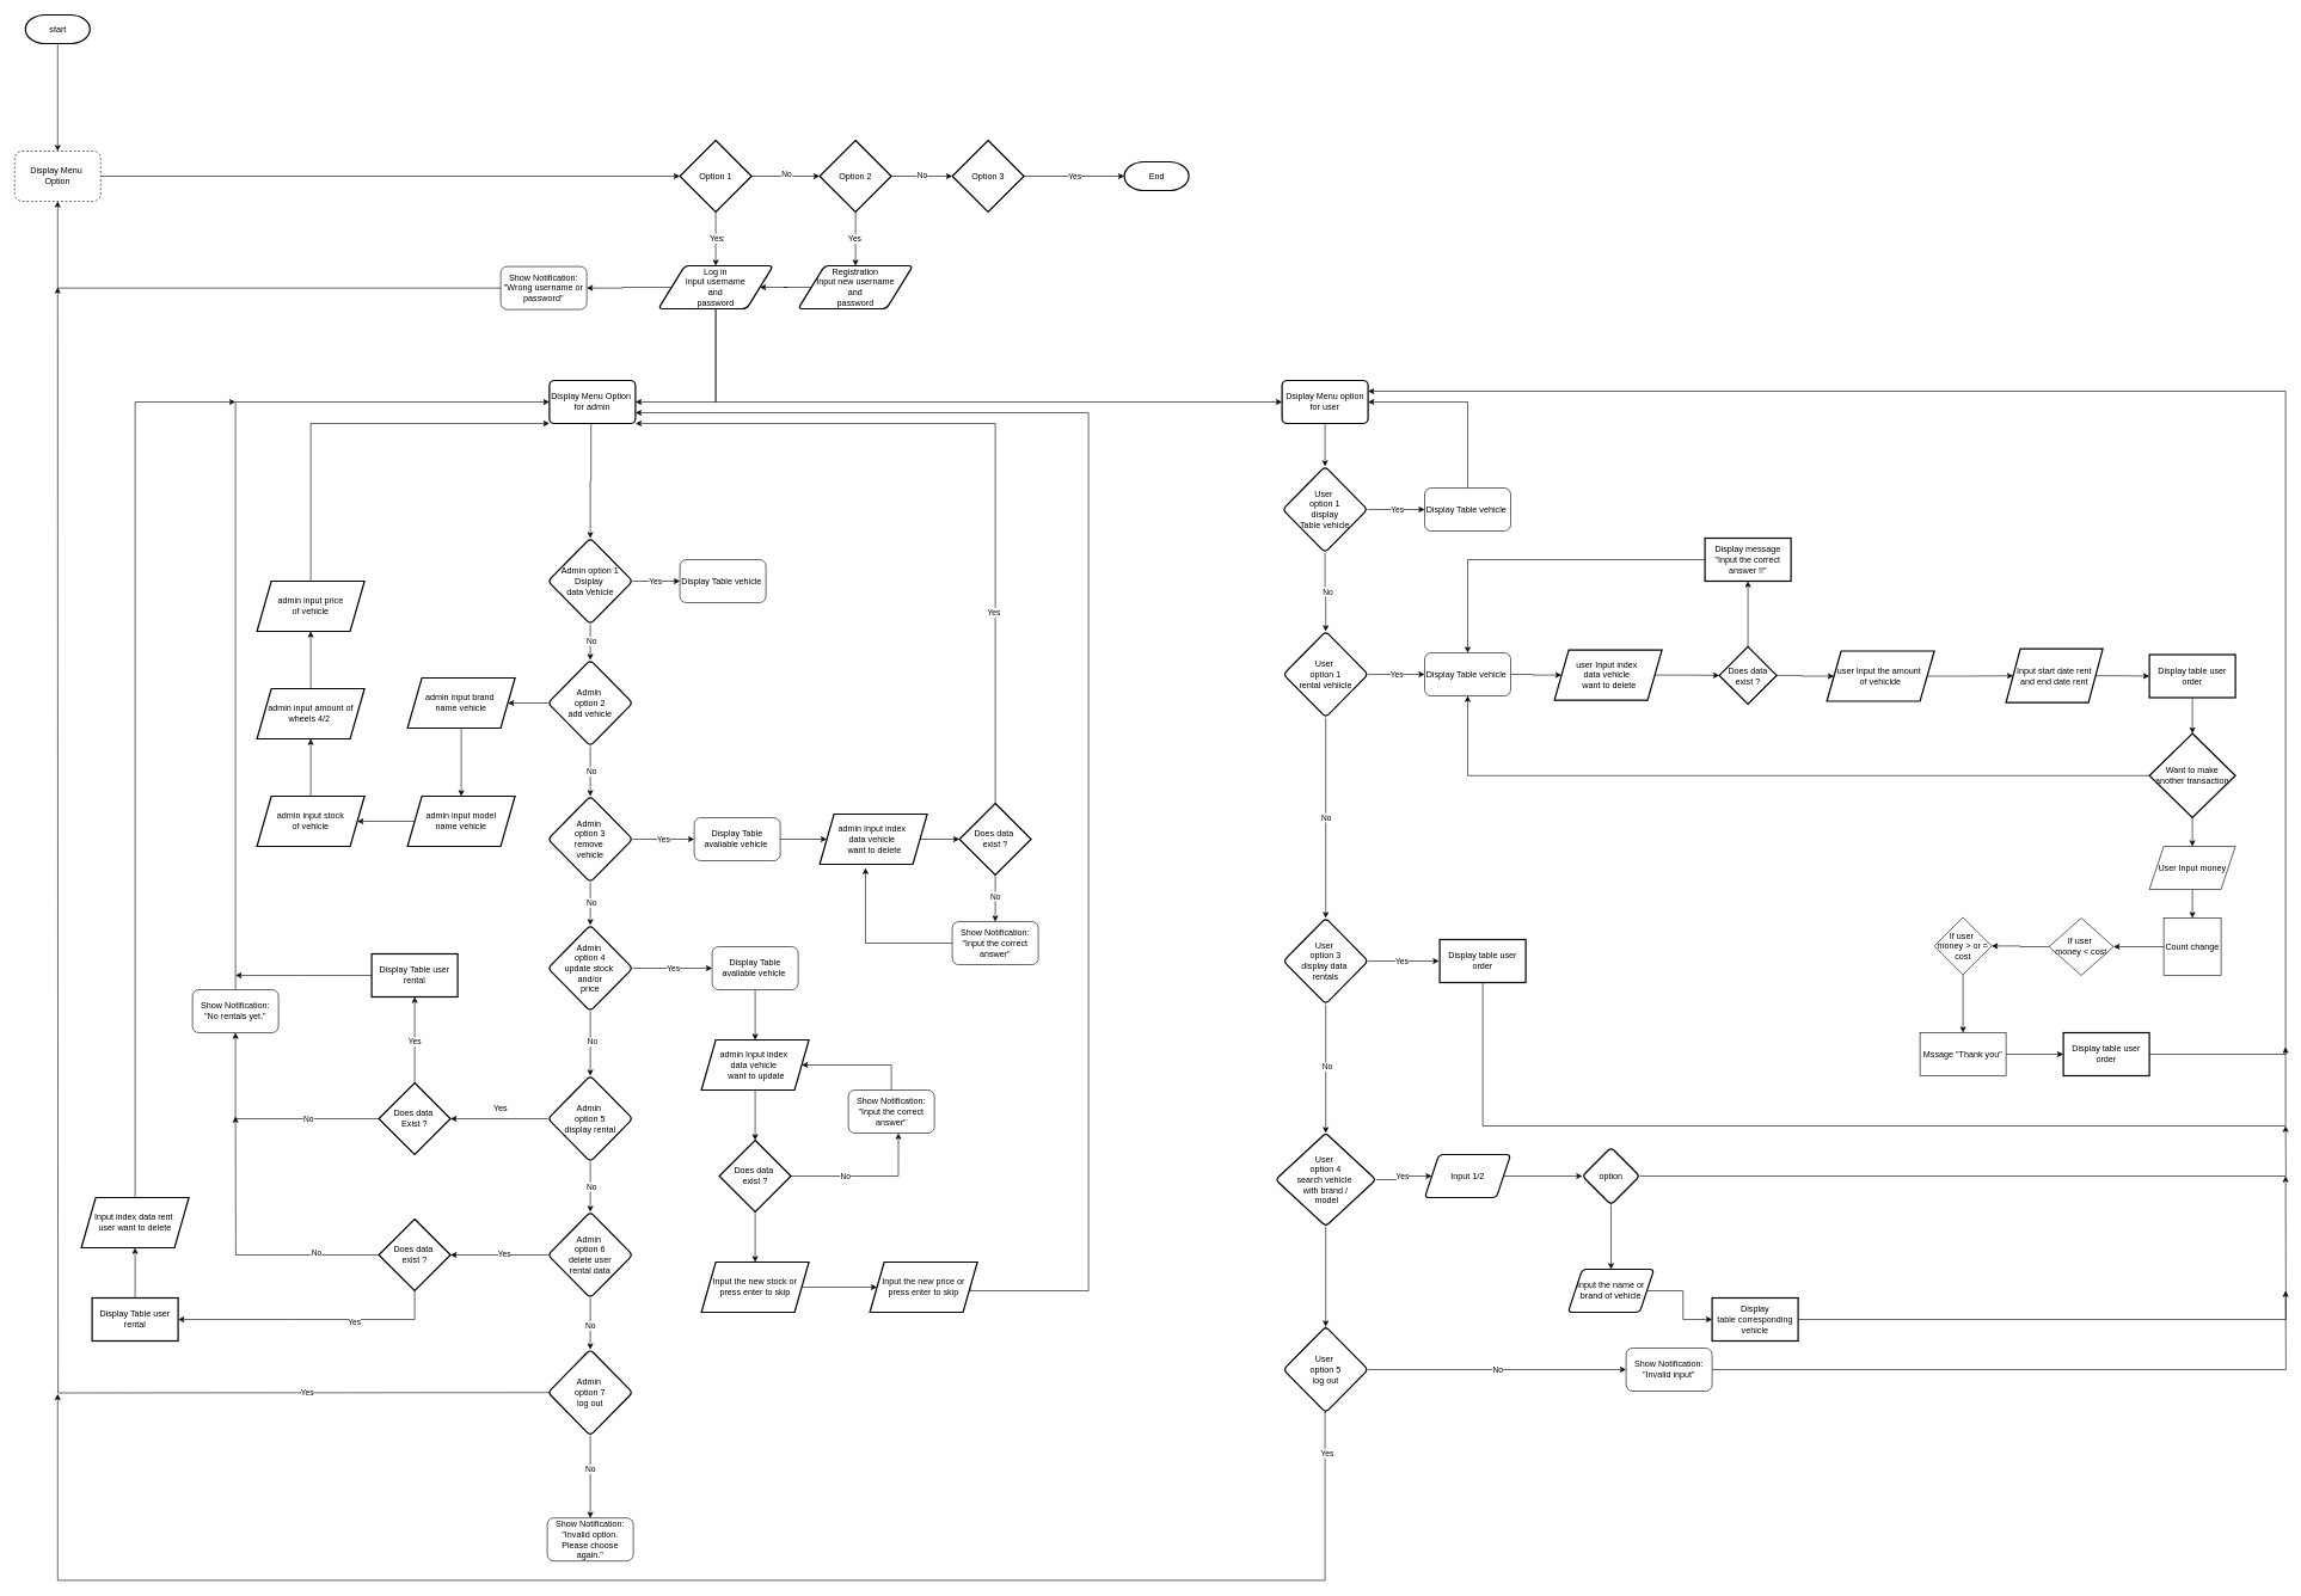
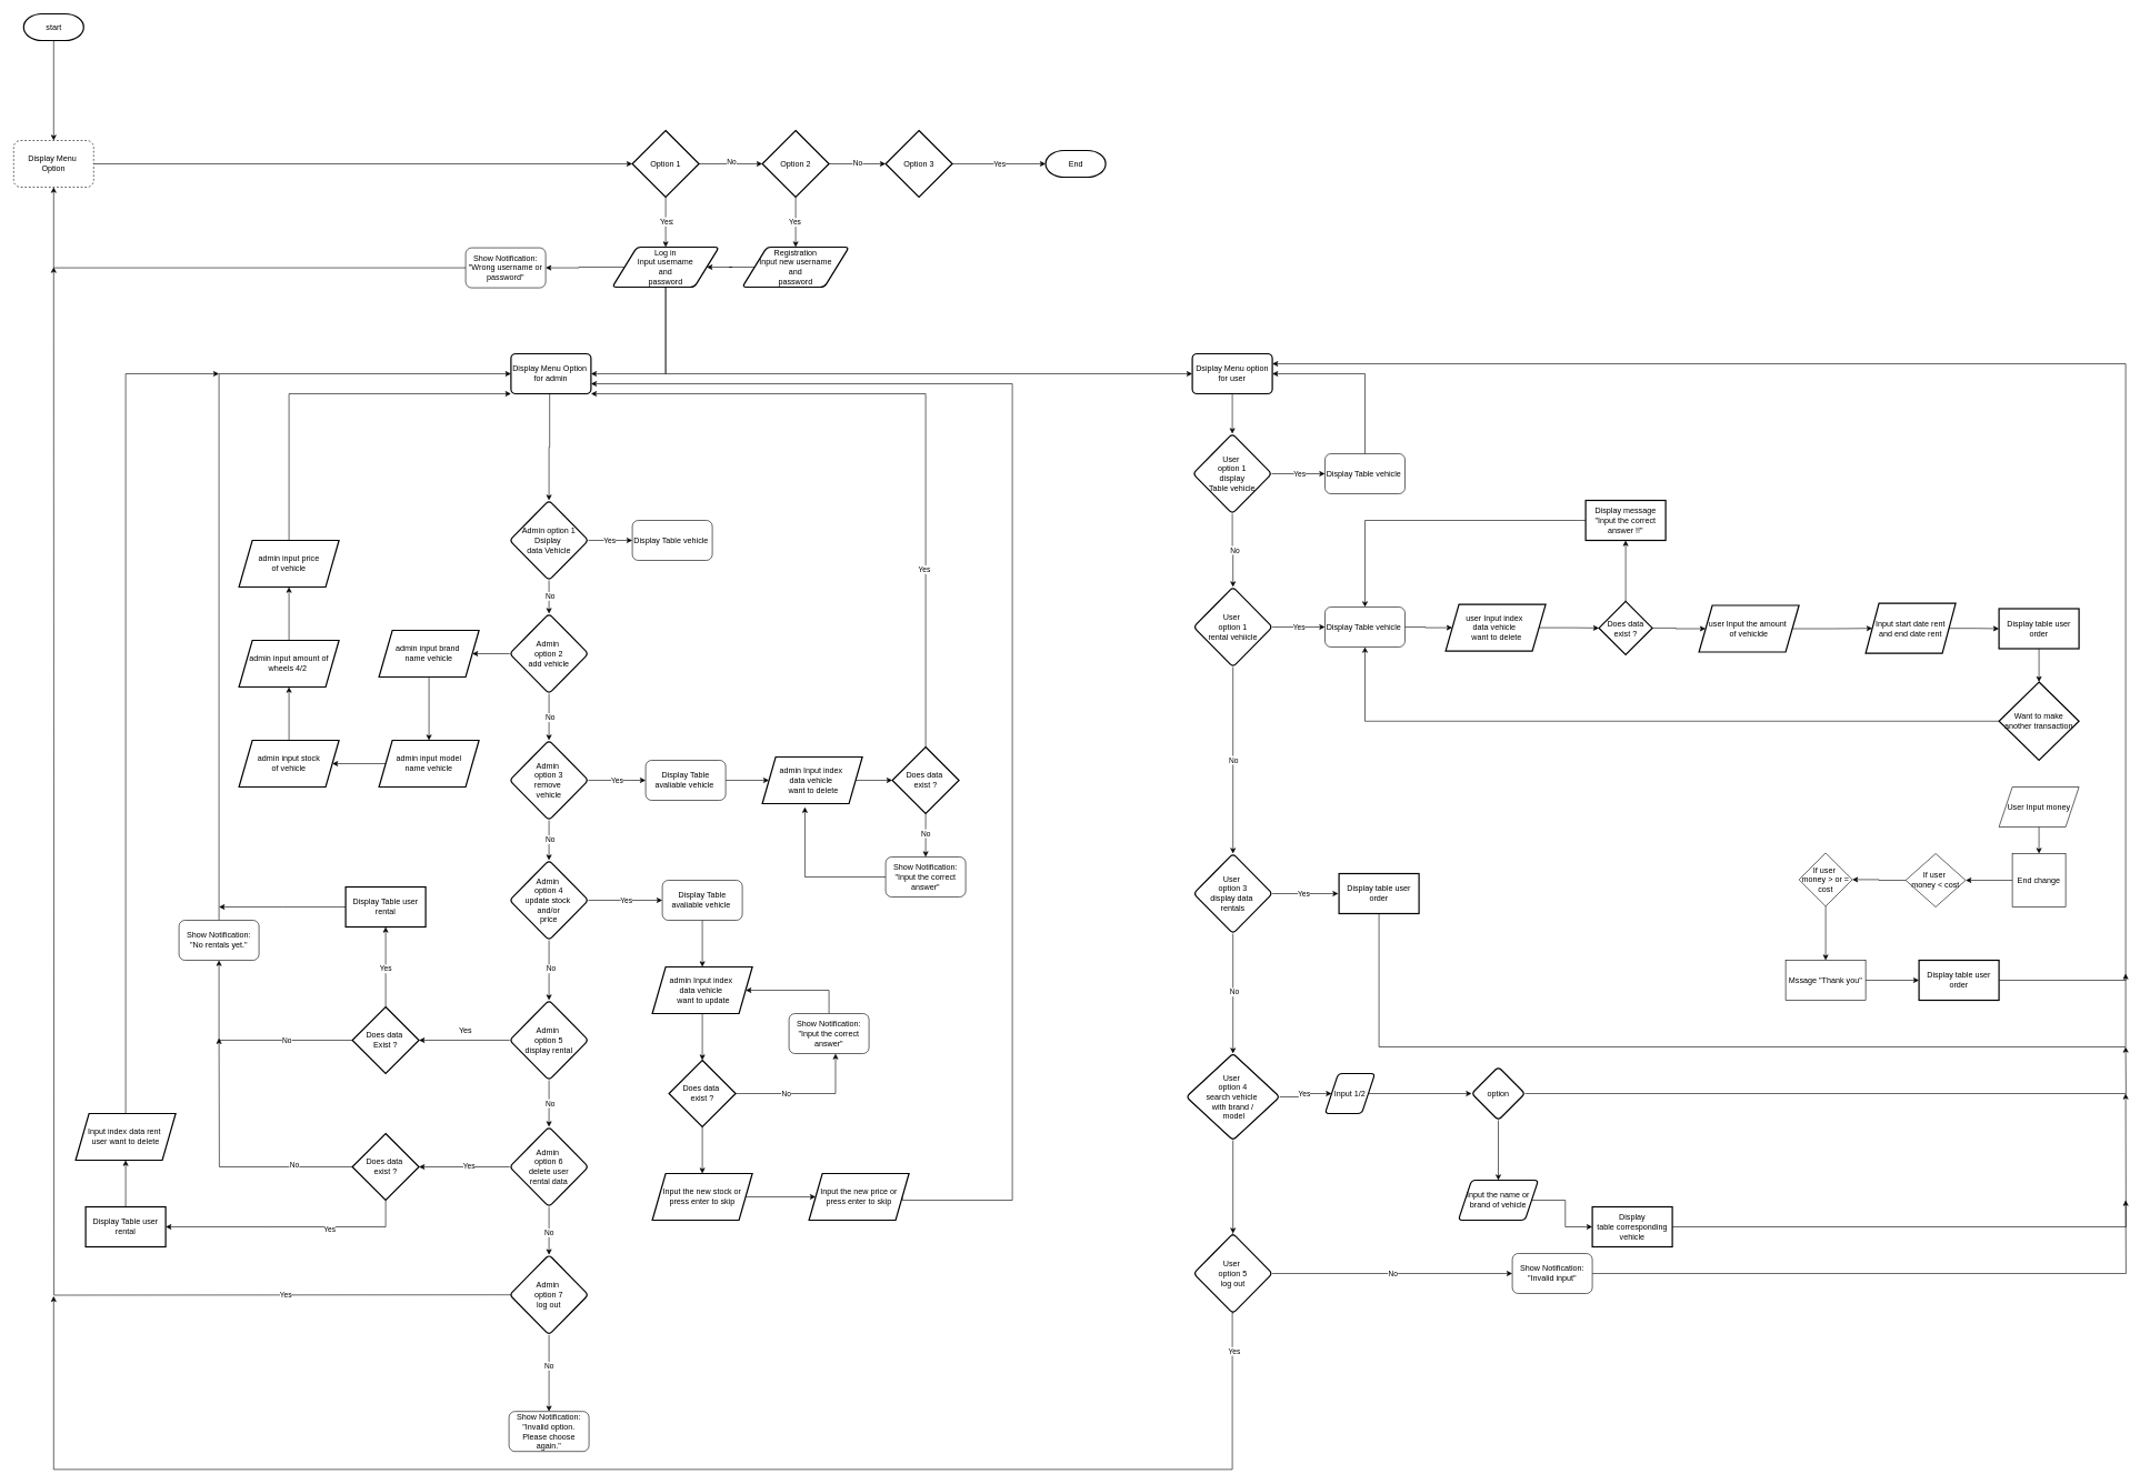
- <mxCell id="161" value="" style="edgeStyle=orthogonalEdgeStyle;rounded=0;orthogonalLoop=1;jettySize=auto;html=1;" parent="1" source="162" target="164" edge="1"><mxGeometry relative="1" as="geometry" /></mxCell>
- <mxCell id="166" value="Count change" style="whiteSpace=wrap;html=1;aspect=fixed;" parent="1" vertex="1"><mxGeometry x="3018" y="1280" width="80" height="80" as="geometry" /></mxCell>
+ <mxCell id="166" value="End change" style="whiteSpace=wrap;html=1;aspect=fixed;" parent="1" vertex="1"><mxGeometry x="3018" y="1280" width="80" height="80" as="geometry" /></mxCell>
- <mxCell id="178" value="Input 1/2" style="shape=parallelogram;perimeter=parallelogramPerimeter;whiteSpace=wrap;html=1;fixedSize=1;strokeWidth=2;rounded=1;arcSize=12;" parent="1" vertex="1"><mxGeometry x="1987" y="1610" width="120" height="60" as="geometry" /></mxCell>
+ <mxCell id="178" value="Input 1/2" style="shape=parallelogram;perimeter=parallelogramPerimeter;whiteSpace=wrap;html=1;fixedSize=1;strokeWidth=2;rounded=1;arcSize=12;" parent="1" vertex="1"><mxGeometry x="1987" y="1610" width="75" height="60" as="geometry" /></mxCell>
